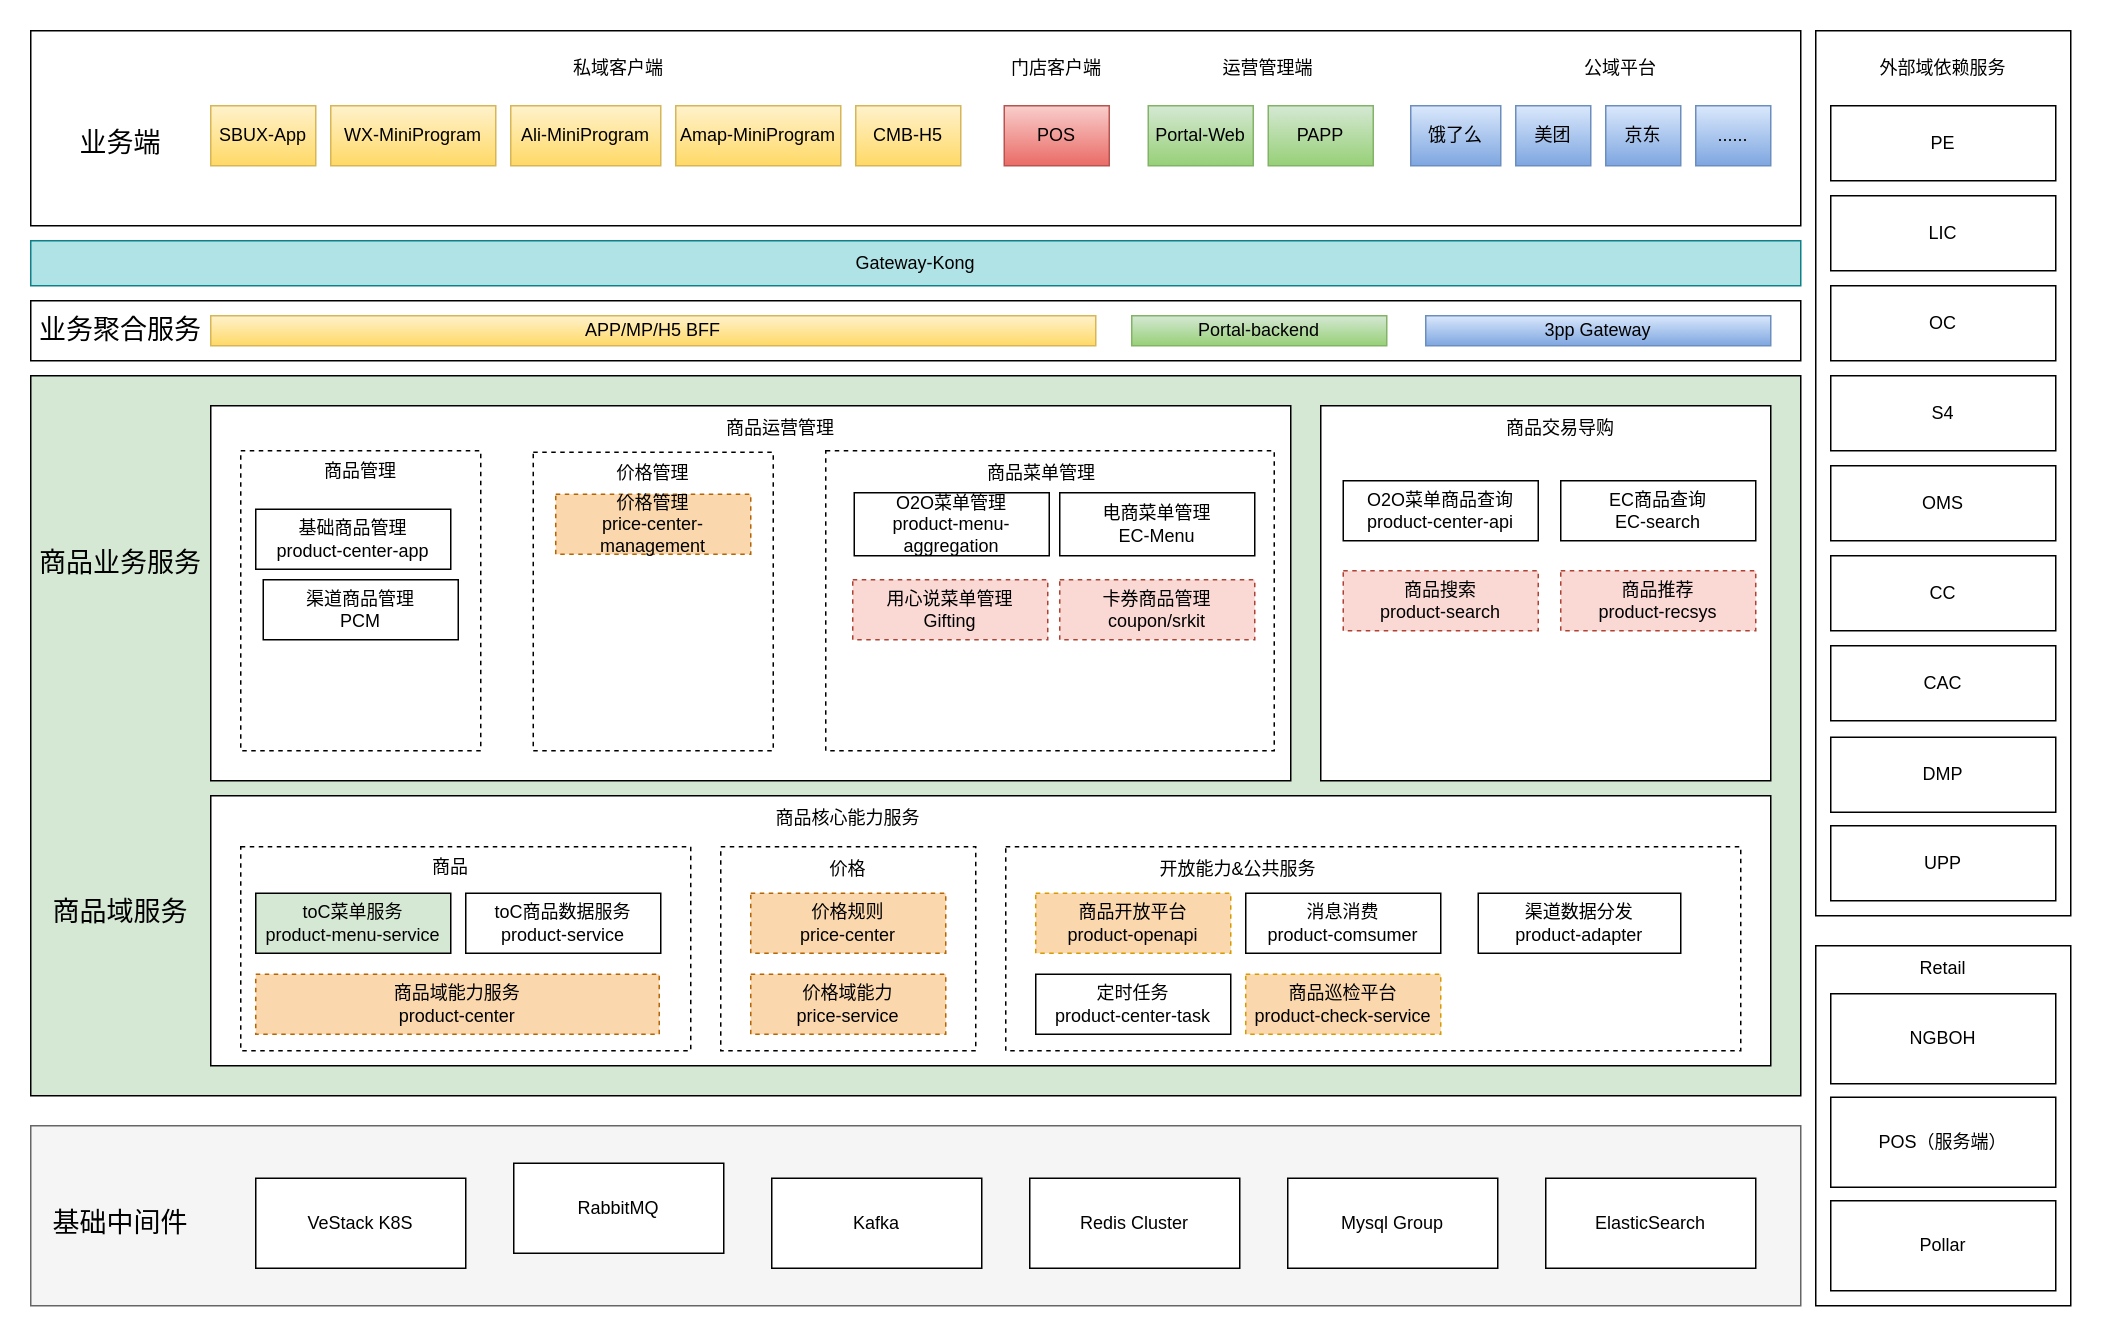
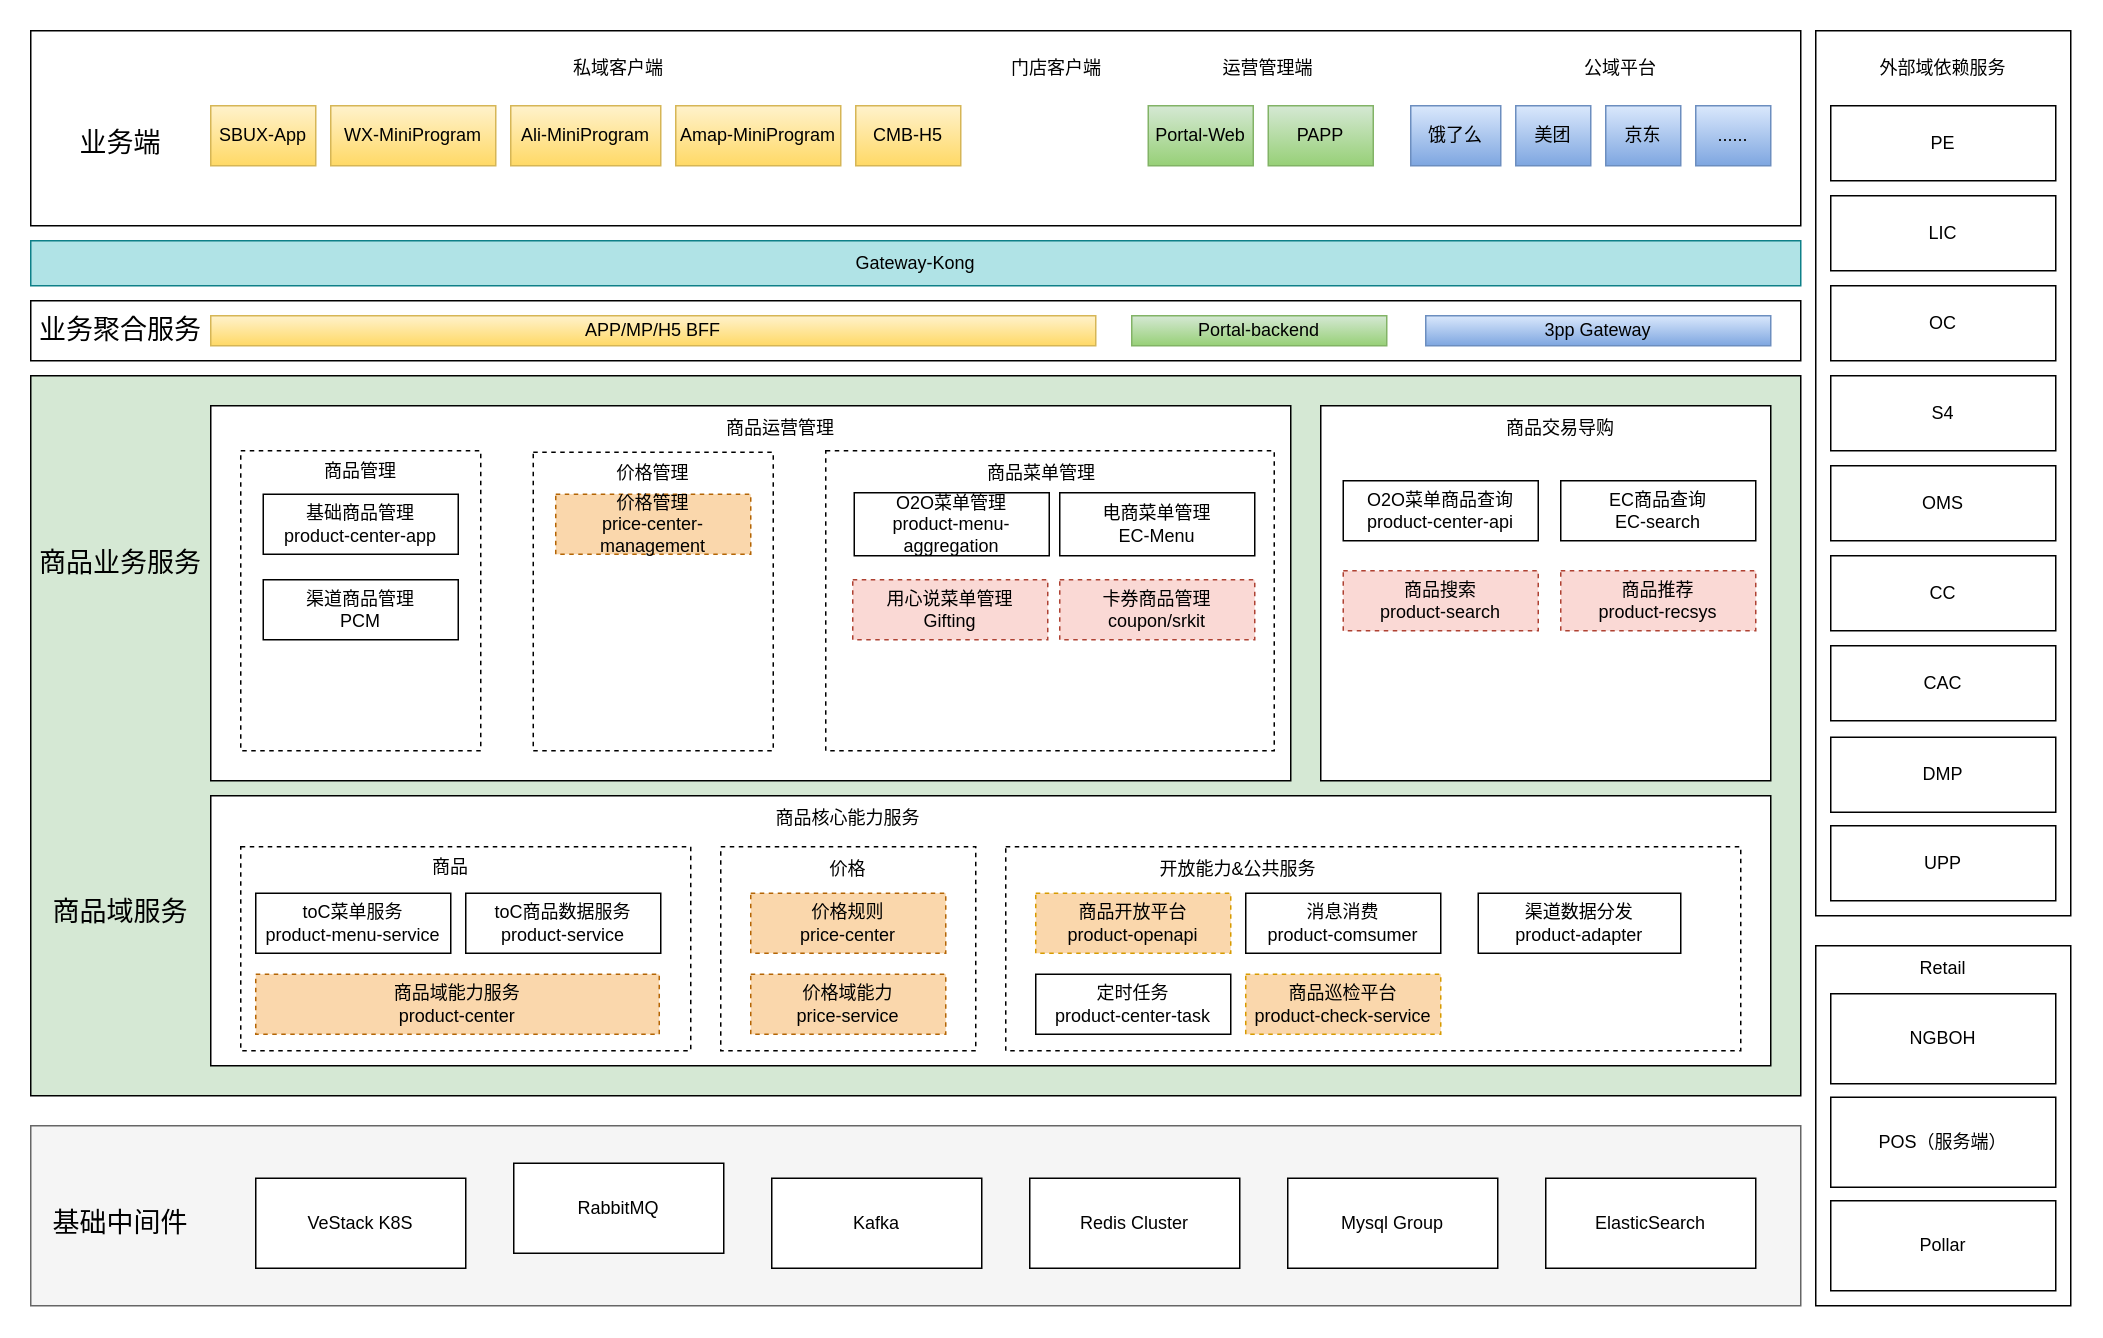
- <mxCell id="85" value="POS" style="rounded=0;whiteSpace=wrap;html=1;fillColor=#f8cecc;gradientColor=#ea6b66;strokeColor=#b85450;" parent="1" vertex="1"><mxGeometry x="669" y="70" width="70" height="40" as="geometry" /></mxCell>
- <mxCell id="61" value="基础商品管理&lt;br&gt;product-center-app" style="rounded=0;whiteSpace=wrap;html=1;" parent="1" vertex="1"><mxGeometry x="170" y="339" width="130" height="40" as="geometry" /></mxCell>
+ <mxCell id="61" value="基础商品管理&lt;br&gt;product-center-app" style="rounded=0;whiteSpace=wrap;html=1;" parent="1" vertex="1"><mxGeometry x="175" y="329" width="130" height="40" as="geometry" /></mxCell>
- <mxCell id="48" value="toC菜单服务&lt;br&gt;product-menu-service" style="rounded=0;whiteSpace=wrap;html=1;fillColor=#d5e8d4;" parent="1" vertex="1"><mxGeometry x="170" y="595" width="130" height="40" as="geometry" /></mxCell>
+ <mxCell id="48" value="toC菜单服务&lt;br&gt;product-menu-service" style="rounded=0;whiteSpace=wrap;html=1;" parent="1" vertex="1"><mxGeometry x="170" y="595" width="130" height="40" as="geometry" /></mxCell>
